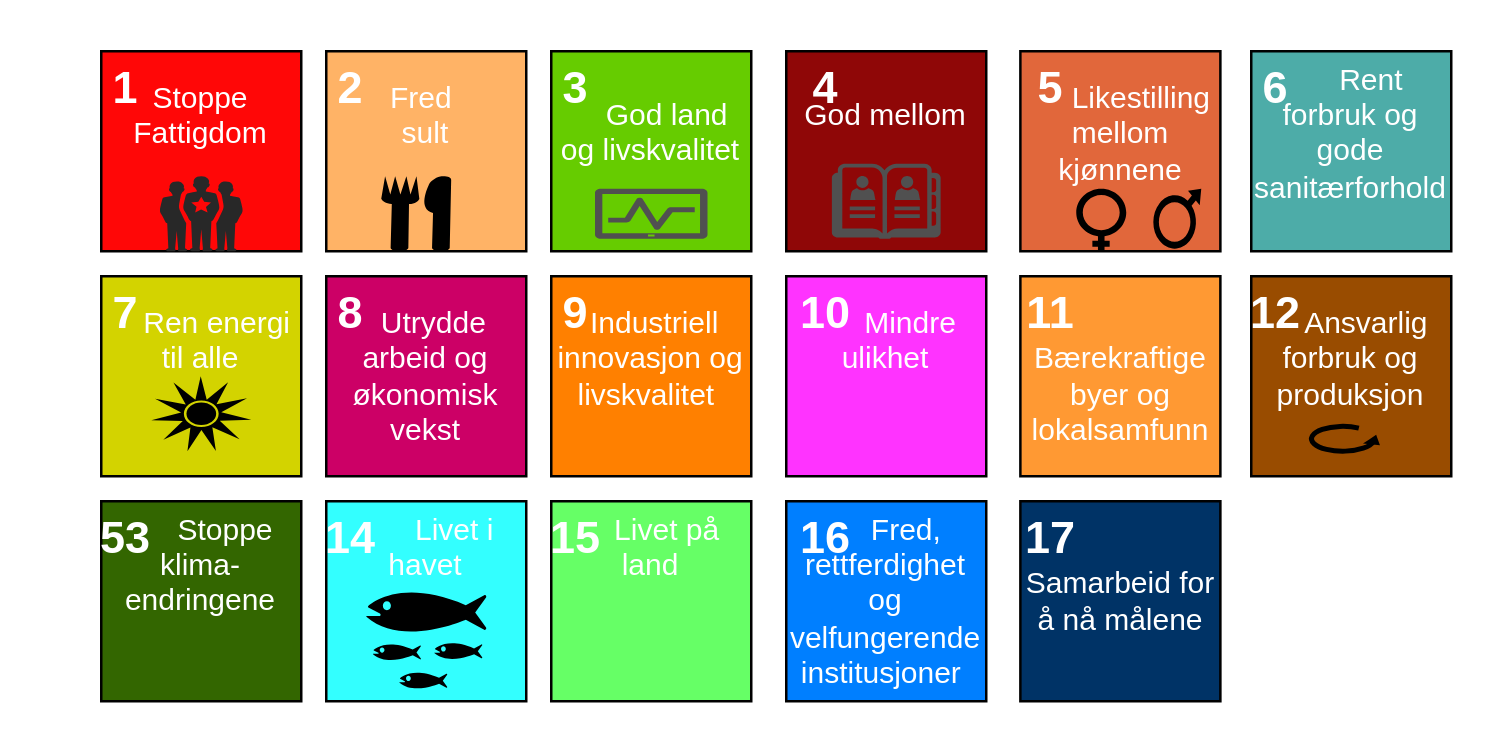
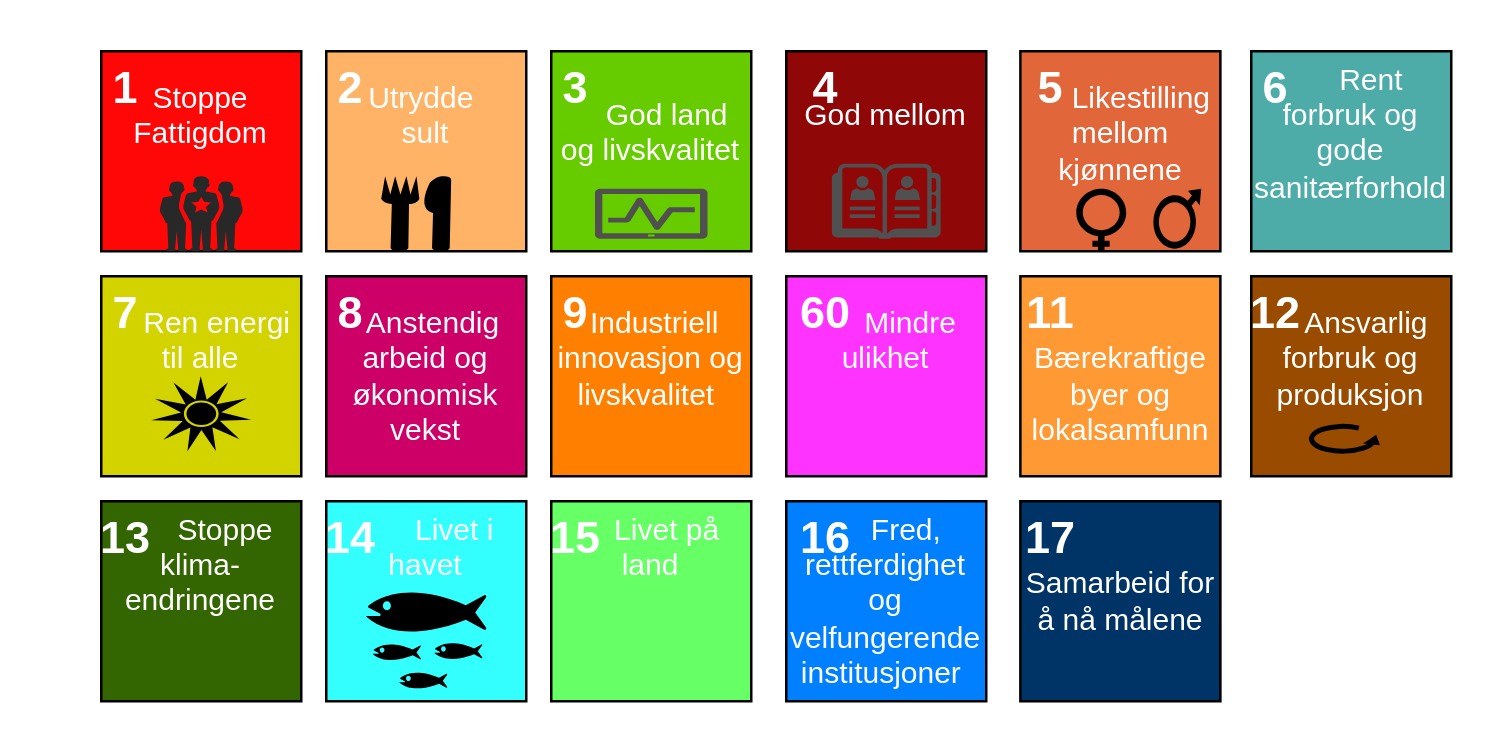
- <mxCell id="11" value="&lt;font style=&quot;color: rgb(255, 255, 255);&quot;&gt;Fred&amp;nbsp;&lt;/font&gt;&lt;div&gt;&lt;font style=&quot;color: rgb(255, 255, 255);&quot;&gt;sult&lt;/font&gt;&lt;div&gt;&lt;font style=&quot;color: rgb(255, 255, 255);&quot;&gt;&lt;br&gt;&lt;/font&gt;&lt;/div&gt;&lt;div&gt;&lt;br&gt;&lt;/div&gt;&lt;/div&gt;" style="whiteSpace=wrap;html=1;aspect=fixed;fillColor=light-dark(#FFB366,var(--ge-dark-color, #121212));" vertex="1" parent="1"><mxGeometry x="130" y="20" width="80" height="80" as="geometry" /></mxCell>
+ <mxCell id="11" value="&lt;font style=&quot;color: rgb(255, 255, 255);&quot;&gt;Utrydde&amp;nbsp;&lt;/font&gt;&lt;div&gt;&lt;font style=&quot;color: rgb(255, 255, 255);&quot;&gt;sult&lt;/font&gt;&lt;div&gt;&lt;font style=&quot;color: rgb(255, 255, 255);&quot;&gt;&lt;br&gt;&lt;/font&gt;&lt;/div&gt;&lt;div&gt;&lt;br&gt;&lt;/div&gt;&lt;/div&gt;" style="whiteSpace=wrap;html=1;aspect=fixed;fillColor=light-dark(#FFB366,var(--ge-dark-color, #121212));" vertex="1" parent="1"><mxGeometry x="130" y="20" width="80" height="80" as="geometry" /></mxCell>
- <mxCell id="28" value="&lt;font style=&quot;font-size: 18px; color: rgb(255, 255, 255);&quot;&gt;&lt;b&gt;10&lt;/b&gt;&lt;/font&gt;" style="text;html=1;align=center;verticalAlign=middle;whiteSpace=wrap;rounded=0;" vertex="1" parent="1"><mxGeometry x="300" y="110" width="60" height="30" as="geometry" /></mxCell>
+ <mxCell id="28" value="&lt;font style=&quot;font-size: 18px; color: rgb(255, 255, 255);&quot;&gt;&lt;b&gt;60&lt;/b&gt;&lt;/font&gt;" style="text;html=1;align=center;verticalAlign=middle;whiteSpace=wrap;rounded=0;" vertex="1" parent="1"><mxGeometry x="300" y="110" width="60" height="30" as="geometry" /></mxCell>
- <mxCell id="7" value="&lt;font style=&quot;color: rgb(255, 255, 255);&quot;&gt;&amp;nbsp; Utrydde arbeid og økonomisk vekst&lt;/font&gt;" style="whiteSpace=wrap;html=1;aspect=fixed;fillColor=light-dark(#CC0066,var(--ge-dark-color, #121212));" vertex="1" parent="1"><mxGeometry x="130" y="110" width="80" height="80" as="geometry" /></mxCell>
+ <mxCell id="7" value="&lt;font style=&quot;color: rgb(255, 255, 255);&quot;&gt;&amp;nbsp; Anstendig arbeid og økonomisk vekst&lt;/font&gt;" style="whiteSpace=wrap;html=1;aspect=fixed;fillColor=light-dark(#CC0066,var(--ge-dark-color, #121212));" vertex="1" parent="1"><mxGeometry x="130" y="110" width="80" height="80" as="geometry" /></mxCell>
- <mxCell id="31" value="&lt;font style=&quot;font-size: 18px; color: rgb(255, 255, 255);&quot;&gt;&lt;b&gt;53&lt;/b&gt;&lt;/font&gt;" style="text;html=1;align=center;verticalAlign=middle;whiteSpace=wrap;rounded=0;" vertex="1" parent="1"><mxGeometry x="20" y="200" width="60" height="30" as="geometry" /></mxCell>
+ <mxCell id="31" value="&lt;font style=&quot;font-size: 18px; color: rgb(255, 255, 255);&quot;&gt;&lt;b&gt;13&lt;/b&gt;&lt;/font&gt;" style="text;html=1;align=center;verticalAlign=middle;whiteSpace=wrap;rounded=0;" vertex="1" parent="1"><mxGeometry x="20" y="200" width="60" height="30" as="geometry" /></mxCell>
